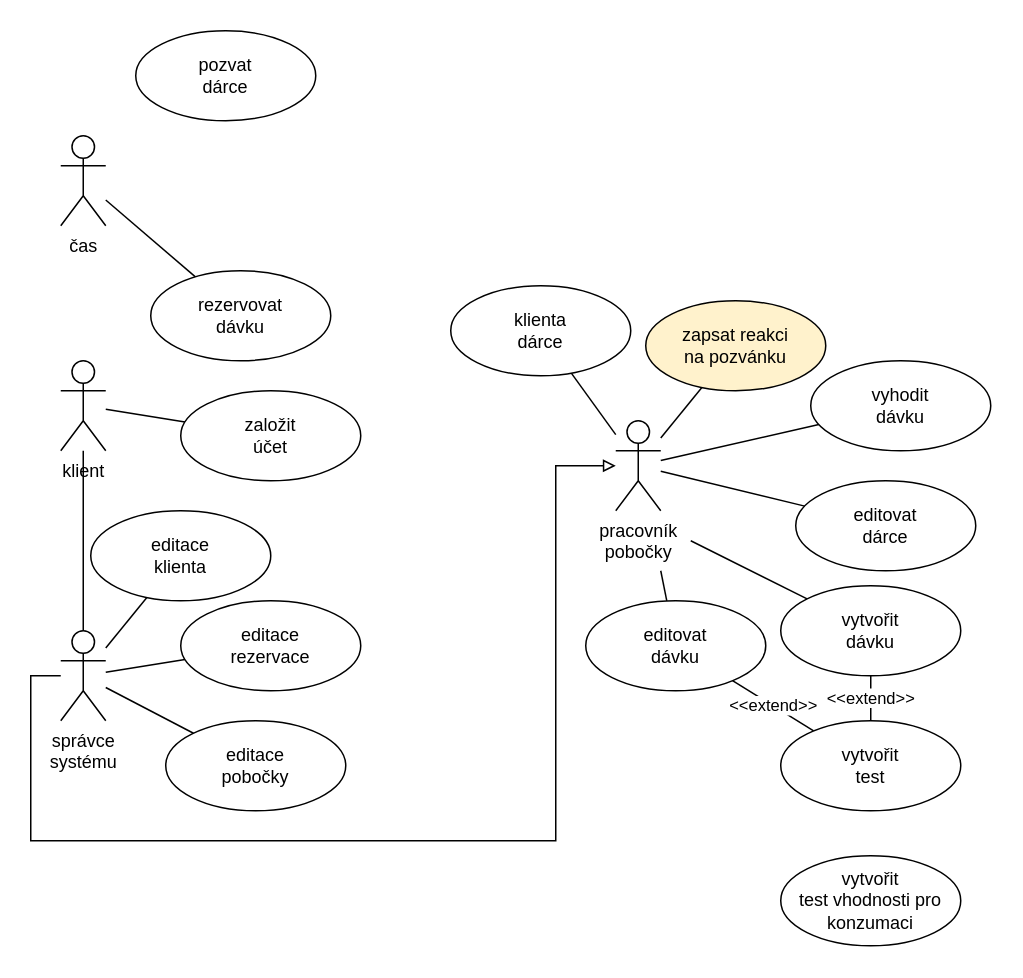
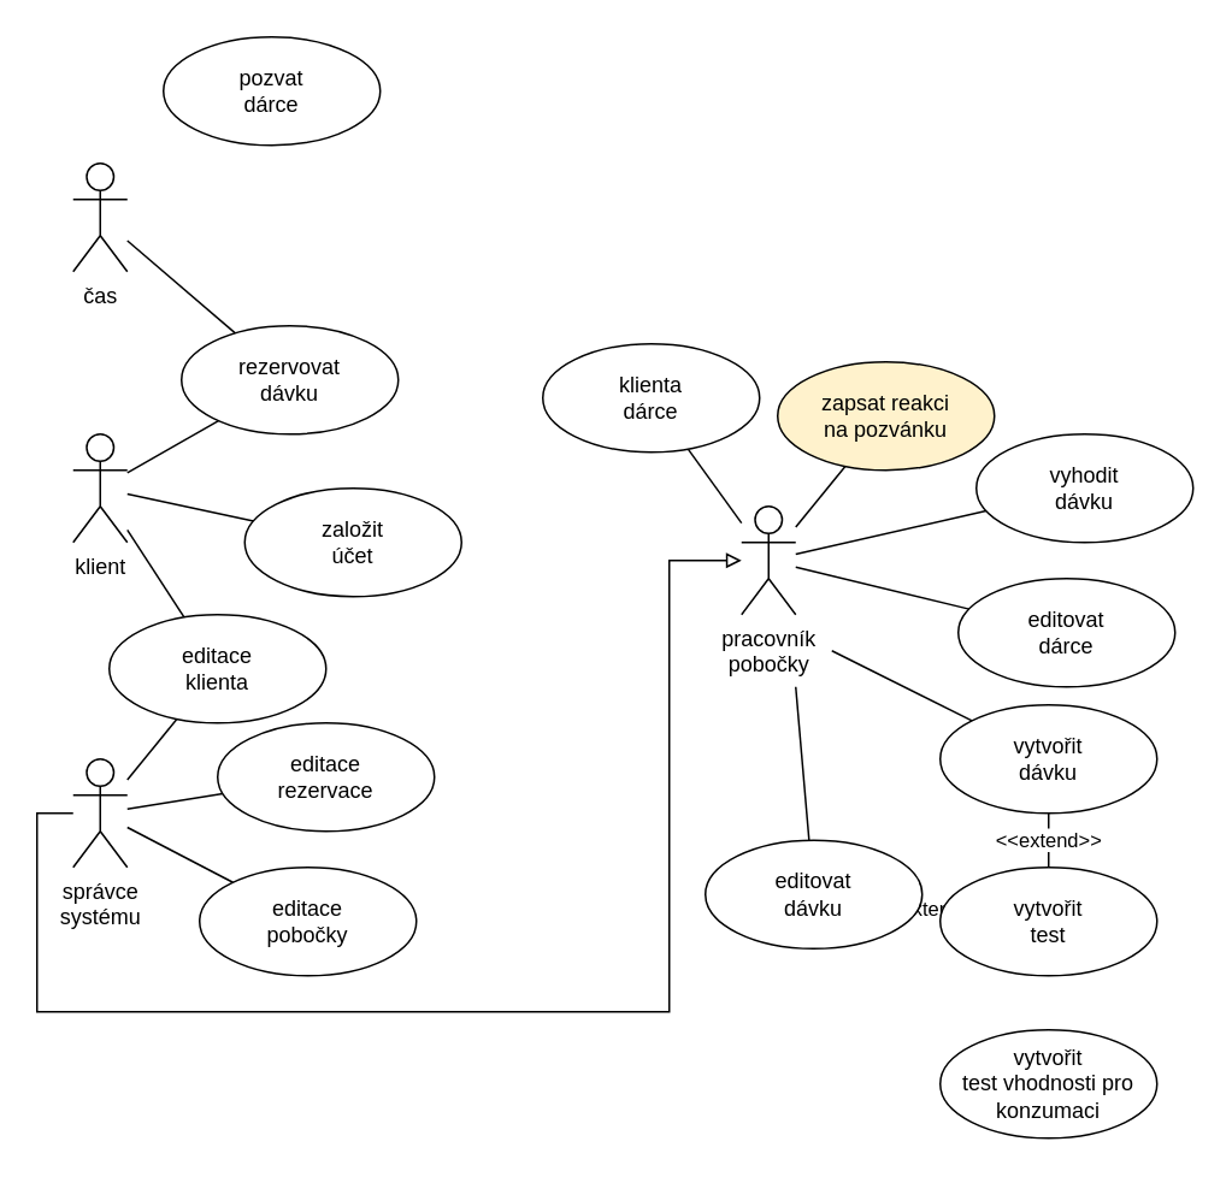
+ <mxCell id="5" value="" style="rounded=0;orthogonalLoop=1;jettySize=auto;html=1;endArrow=none;endFill=0;" parent="1" source="8" target="9" edge="1"><mxGeometry relative="1" as="geometry" /></mxCell>
- <mxCell id="10" value="založit&lt;br&gt;účet" style="ellipse;whiteSpace=wrap;html=1;verticalAlign=middle;" parent="1" vertex="1"><mxGeometry x="120" y="260" width="120" height="60" as="geometry" /></mxCell>
+ <mxCell id="10" value="založit&lt;br&gt;účet" style="ellipse;whiteSpace=wrap;html=1;verticalAlign=middle;" parent="1" vertex="1"><mxGeometry x="135" y="270" width="120" height="60" as="geometry" /></mxCell>
- <mxCell id="7" style="edgeStyle=none;rounded=0;orthogonalLoop=1;jettySize=auto;html=1;endArrow=none;endFill=0;" edge="1" parent="1" source="8" target="15"><mxGeometry relative="1" as="geometry" /></mxCell>
+ <mxCell id="7" style="edgeStyle=none;rounded=0;orthogonalLoop=1;jettySize=auto;html=1;endArrow=none;endFill=0;" edge="1" parent="1" source="8" target="35"><mxGeometry relative="1" as="geometry" /></mxCell>
- <mxCell id="34" value="editovat&lt;br&gt;dávku" style="ellipse;whiteSpace=wrap;html=1;verticalAlign=middle;" vertex="1" parent="1"><mxGeometry x="390" y="400" width="120" height="60" as="geometry" /></mxCell>
+ <mxCell id="34" value="editovat&lt;br&gt;dávku" style="ellipse;whiteSpace=wrap;html=1;verticalAlign=middle;" vertex="1" parent="1"><mxGeometry x="390" y="465" width="120" height="60" as="geometry" /></mxCell>
